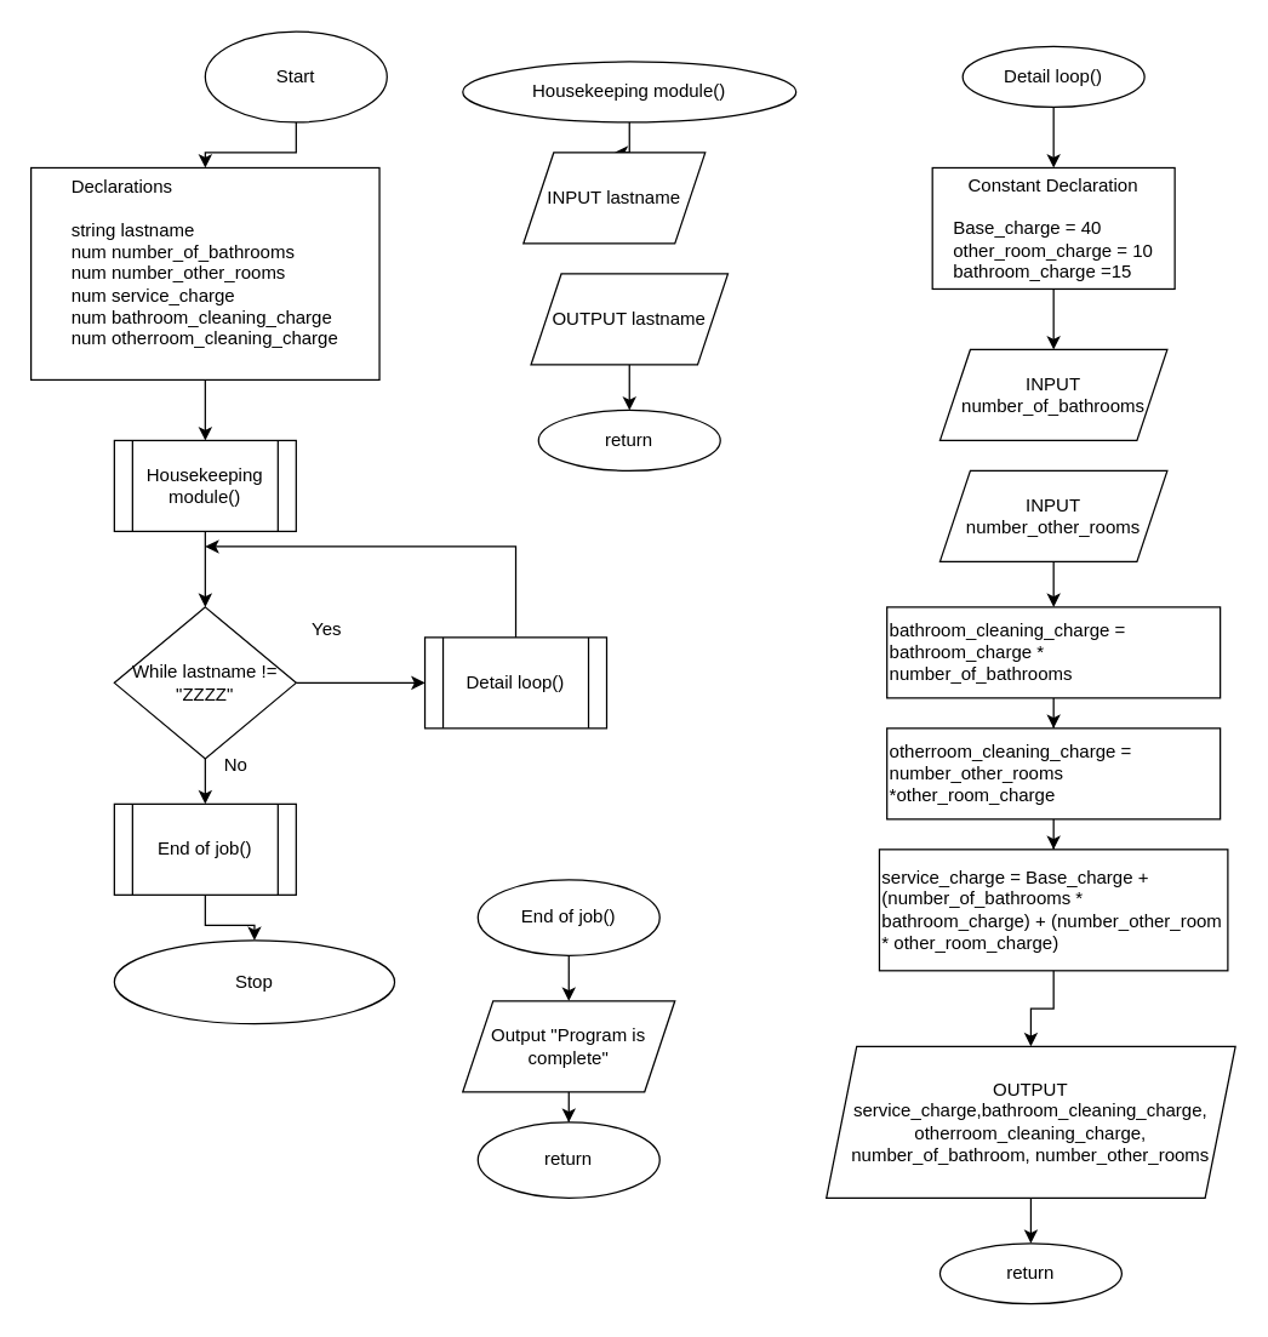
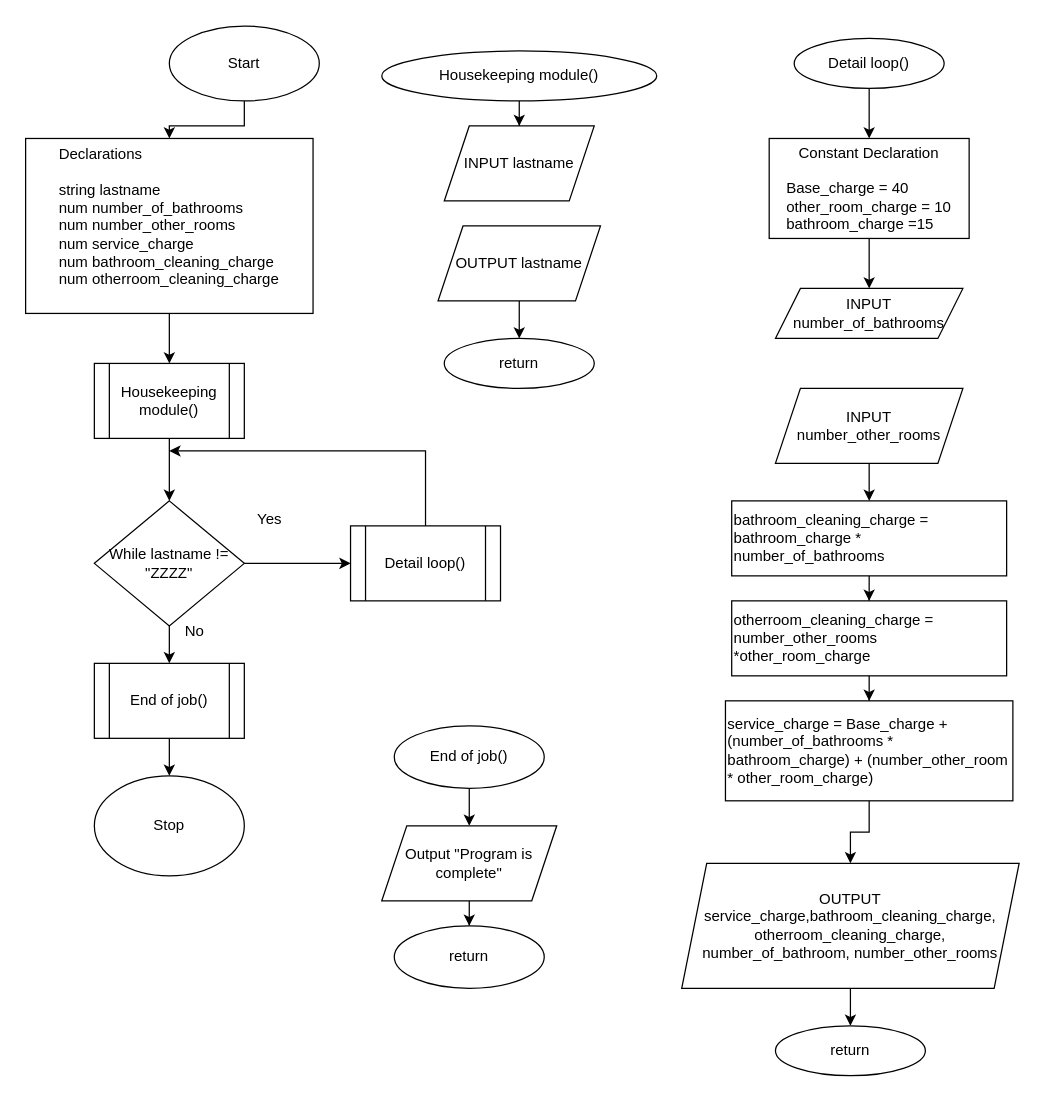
- <mxCell id="21" value="INPUT lastname" style="shape=parallelogram;perimeter=parallelogramPerimeter;whiteSpace=wrap;html=1;fixedSize=1;" parent="1" vertex="1"><mxGeometry x="345" y="100" width="120" height="60" as="geometry" /></mxCell>
+ <mxCell id="21" value="INPUT lastname" style="shape=parallelogram;perimeter=parallelogramPerimeter;whiteSpace=wrap;html=1;fixedSize=1;" parent="1" vertex="1"><mxGeometry x="355" y="100" width="120" height="60" as="geometry" /></mxCell>
- <mxCell id="26" value="INPUT number_of_bathrooms" style="shape=parallelogram;perimeter=parallelogramPerimeter;whiteSpace=wrap;html=1;fixedSize=1;" parent="1" vertex="1"><mxGeometry x="620" y="230" width="150" height="60" as="geometry" /></mxCell>
+ <mxCell id="26" value="INPUT number_of_bathrooms" style="shape=parallelogram;perimeter=parallelogramPerimeter;whiteSpace=wrap;html=1;fixedSize=1;" parent="1" vertex="1"><mxGeometry x="620" y="230" width="150" height="40" as="geometry" /></mxCell>
- <mxCell id="11" value="Stop" style="ellipse;whiteSpace=wrap;html=1;" parent="1" vertex="1"><mxGeometry x="75" y="620" width="185" height="55" as="geometry" /></mxCell>
+ <mxCell id="11" value="Stop" style="ellipse;whiteSpace=wrap;html=1;" parent="1" vertex="1"><mxGeometry x="75" y="620" width="120" height="80" as="geometry" /></mxCell>
